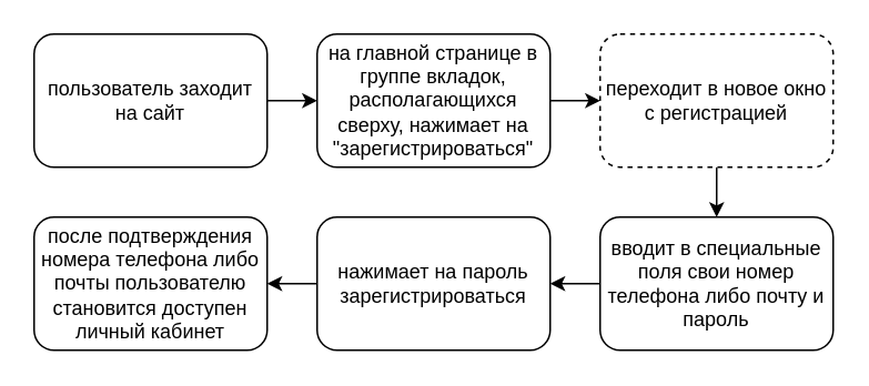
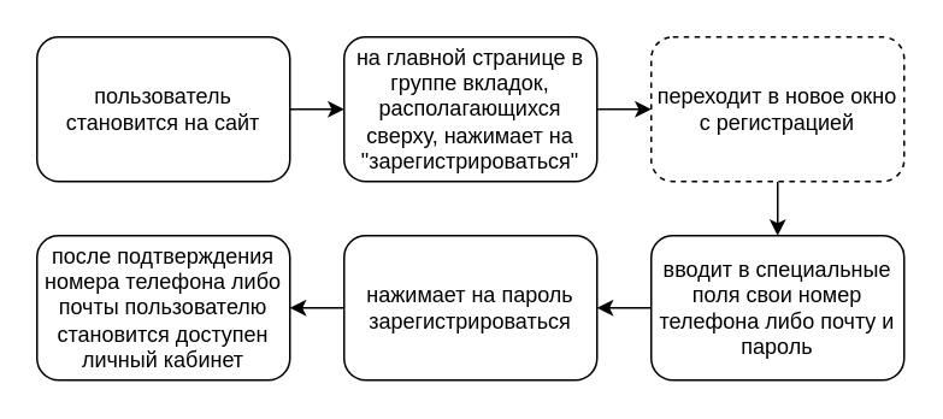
- <mxCell id="3" value="пользователь заходит на сайт" style="rounded=1;whiteSpace=wrap;html=1;" vertex="1" parent="1"><mxGeometry x="20" y="20" width="140" height="80" as="geometry" /></mxCell>
+ <mxCell id="3" value="пользователь становится на сайт" style="rounded=1;whiteSpace=wrap;html=1;" vertex="1" parent="1"><mxGeometry x="20" y="20" width="140" height="80" as="geometry" /></mxCell>
